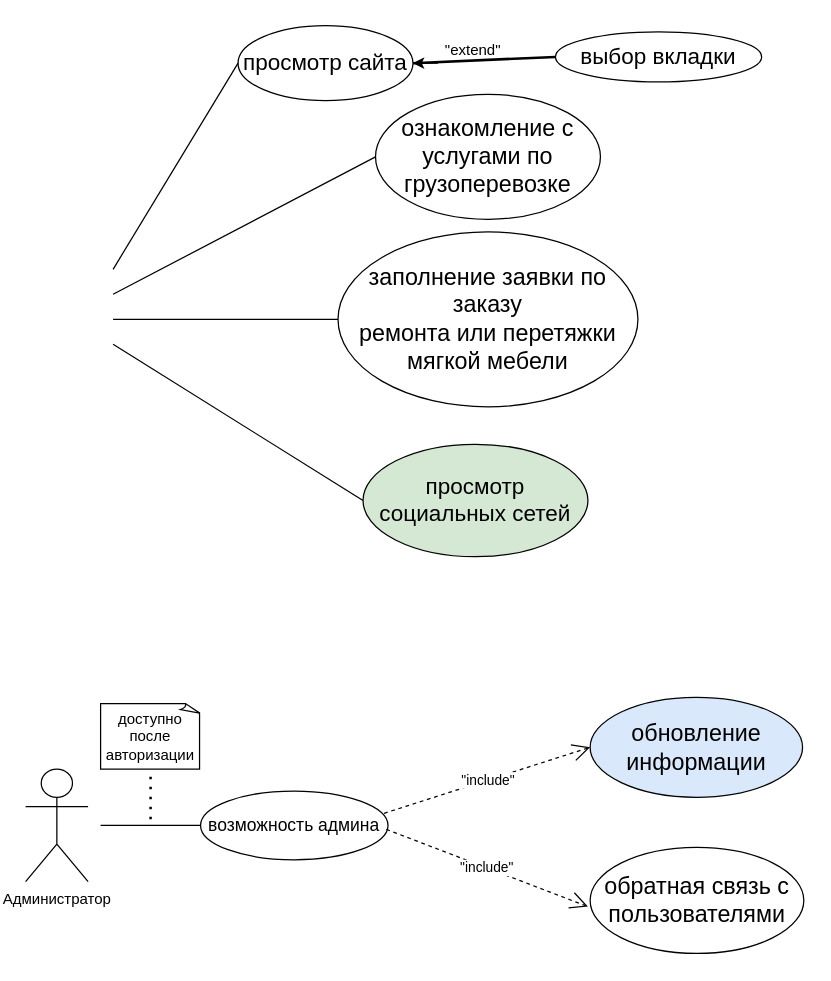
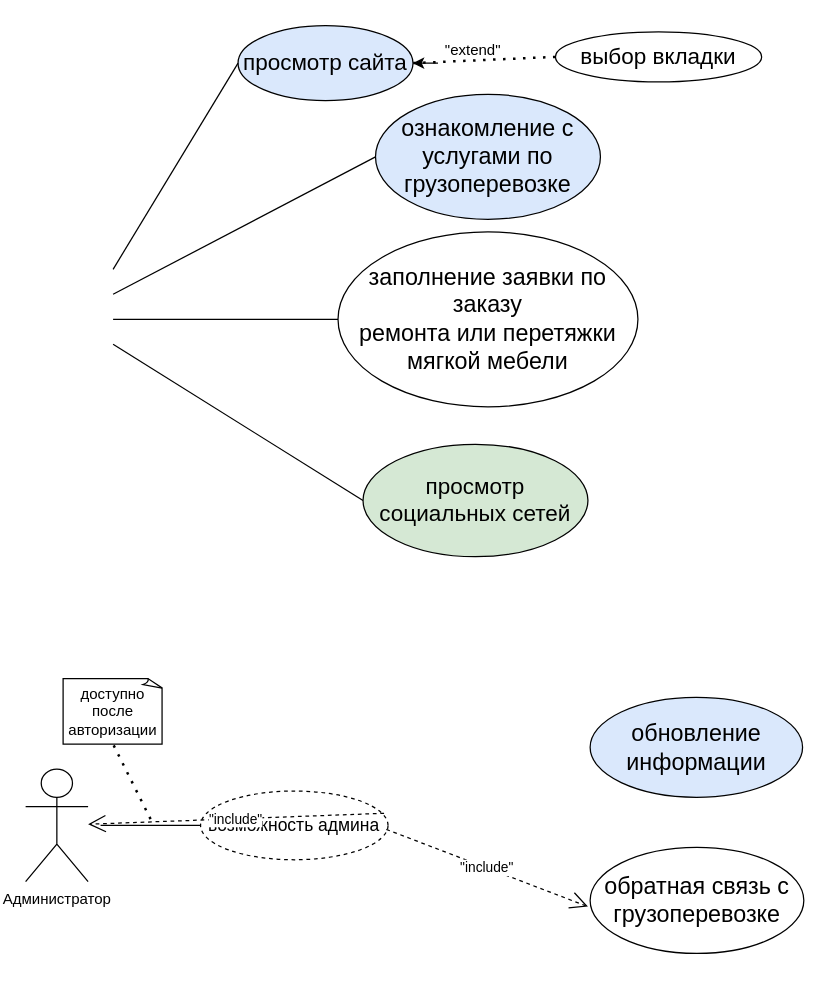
- <mxCell id="11" value="" style="endArrow=none;dashed=0;html=1;dashPattern=1 3;strokeWidth=2;rounded=0;entryX=1;entryY=0.5;entryDx=0;entryDy=0;exitX=0;exitY=0.5;exitDx=0;exitDy=0;" parent="1" source="10" target="3" edge="1"><mxGeometry width="50" height="50" relative="1" as="geometry"><mxPoint x="370" y="395" as="sourcePoint" /><mxPoint x="420" y="345" as="targetPoint" /></mxGeometry></mxCell>
+ <mxCell id="11" value="" style="endArrow=none;dashed=1;html=1;dashPattern=1 3;strokeWidth=2;rounded=0;entryX=1;entryY=0.5;entryDx=0;entryDy=0;exitX=0;exitY=0.5;exitDx=0;exitDy=0;" parent="1" source="10" target="3" edge="1"><mxGeometry width="50" height="50" relative="1" as="geometry"><mxPoint x="370" y="395" as="sourcePoint" /><mxPoint x="420" y="345" as="targetPoint" /></mxGeometry></mxCell>
- <mxCell id="3" value="&lt;font style=&quot;font-size: 18px;&quot;&gt;просмотр сайта&lt;/font&gt;" style="ellipse;whiteSpace=wrap;html=1;" parent="1" vertex="1"><mxGeometry x="190" y="20" width="140" height="60" as="geometry" /></mxCell>
+ <mxCell id="3" value="&lt;font style=&quot;font-size: 18px;&quot;&gt;просмотр сайта&lt;/font&gt;" style="ellipse;whiteSpace=wrap;html=1;fillColor=#dae8fc;" parent="1" vertex="1"><mxGeometry x="190" y="20" width="140" height="60" as="geometry" /></mxCell>
- <mxCell id="4" value="&lt;span style=&quot;font-size:14.0pt;font-family:&lt;br/&gt;&amp;quot;Times New Roman&amp;quot;,serif;mso-fareast-font-family:Calibri;mso-ansi-language:#0C00;&lt;br/&gt;mso-fareast-language:EN-US;mso-bidi-language:AR-SA&quot; lang=&quot;ru-BY&quot;&gt;ознакомление с услугами по&lt;br/&gt;грузоперевозке&lt;/span&gt;" style="ellipse;whiteSpace=wrap;html=1;" parent="1" vertex="1"><mxGeometry x="300" y="75" width="180" height="100" as="geometry" /></mxCell>
+ <mxCell id="4" value="&lt;span style=&quot;font-size:14.0pt;font-family:&lt;br/&gt;&amp;quot;Times New Roman&amp;quot;,serif;mso-fareast-font-family:Calibri;mso-ansi-language:#0C00;&lt;br/&gt;mso-fareast-language:EN-US;mso-bidi-language:AR-SA&quot; lang=&quot;ru-BY&quot;&gt;ознакомление с услугами по&lt;br/&gt;грузоперевозке&lt;/span&gt;" style="ellipse;whiteSpace=wrap;html=1;fillColor=#dae8fc;" parent="1" vertex="1"><mxGeometry x="300" y="75" width="180" height="100" as="geometry" /></mxCell>
- <mxCell id="18" value="доступно после авторизации" style="whiteSpace=wrap;html=1;shape=mxgraph.basic.document" parent="1" vertex="1"><mxGeometry x="80" y="562.5" width="80" height="52.5" as="geometry" /></mxCell>
+ <mxCell id="18" value="доступно после авторизации" style="whiteSpace=wrap;html=1;shape=mxgraph.basic.document" parent="1" vertex="1"><mxGeometry x="50" y="542.5" width="80" height="52.5" as="geometry" /></mxCell>
- <mxCell id="20" value="&quot;include&quot;" style="endArrow=open;endSize=12;dashed=1;html=1;rounded=0;entryX=0;entryY=0.5;entryDx=0;entryDy=0;exitX=0.979;exitY=0.324;exitDx=0;exitDy=0;exitPerimeter=0;" parent="1" source="16" target="6" edge="1"><mxGeometry width="160" relative="1" as="geometry"><mxPoint x="170" y="695" as="sourcePoint" /><mxPoint x="430" y="665" as="targetPoint" /></mxGeometry></mxCell>
+ <mxCell id="20" value="&quot;include&quot;" style="endArrow=open;endSize=12;dashed=1;html=1;rounded=0;exitX=0.979;exitY=0.324;exitDx=0;exitDy=0;exitPerimeter=0;" parent="1" source="16" target="2" edge="1"><mxGeometry width="160" relative="1" as="geometry"><mxPoint x="170" y="695" as="sourcePoint" /><mxPoint x="430" y="665" as="targetPoint" /></mxGeometry></mxCell>
- <mxCell id="16" value="&lt;span style=&quot;font-size: 14px;&quot;&gt;возможность админа&lt;/span&gt;" style="ellipse;whiteSpace=wrap;html=1;" parent="1" vertex="1"><mxGeometry x="160" y="632.5" width="150" height="55" as="geometry" /></mxCell>
+ <mxCell id="16" value="&lt;span style=&quot;font-size: 14px;&quot;&gt;возможность админа&lt;/span&gt;" style="ellipse;whiteSpace=wrap;html=1;dashed=1;" parent="1" vertex="1"><mxGeometry x="160" y="632.5" width="150" height="55" as="geometry" /></mxCell>
- <mxCell id="7" value="&lt;span style=&quot;font-size:14.0pt;font-family:&lt;br/&gt;&amp;quot;Times New Roman&amp;quot;,serif;mso-fareast-font-family:Calibri;mso-ansi-language:#0C00;&lt;br/&gt;mso-fareast-language:EN-US;mso-bidi-language:AR-SA&quot; lang=&quot;ru-BY&quot;&gt;обратная связь с&lt;br/&gt;пользователями&lt;/span&gt;" style="ellipse;whiteSpace=wrap;html=1;" parent="1" vertex="1"><mxGeometry x="471.75" y="677.5" width="171" height="85" as="geometry" /></mxCell>
+ <mxCell id="7" value="&lt;span style=&quot;font-size:14.0pt;font-family:&lt;br/&gt;&amp;quot;Times New Roman&amp;quot;,serif;mso-fareast-font-family:Calibri;mso-ansi-language:#0C00;&lt;br/&gt;mso-fareast-language:EN-US;mso-bidi-language:AR-SA&quot; lang=&quot;ru-BY&quot;&gt;обратная связь с&lt;br/&gt;грузоперевозке&lt;/span&gt;" style="ellipse;whiteSpace=wrap;html=1;" parent="1" vertex="1"><mxGeometry x="471.75" y="677.5" width="171" height="85" as="geometry" /></mxCell>
